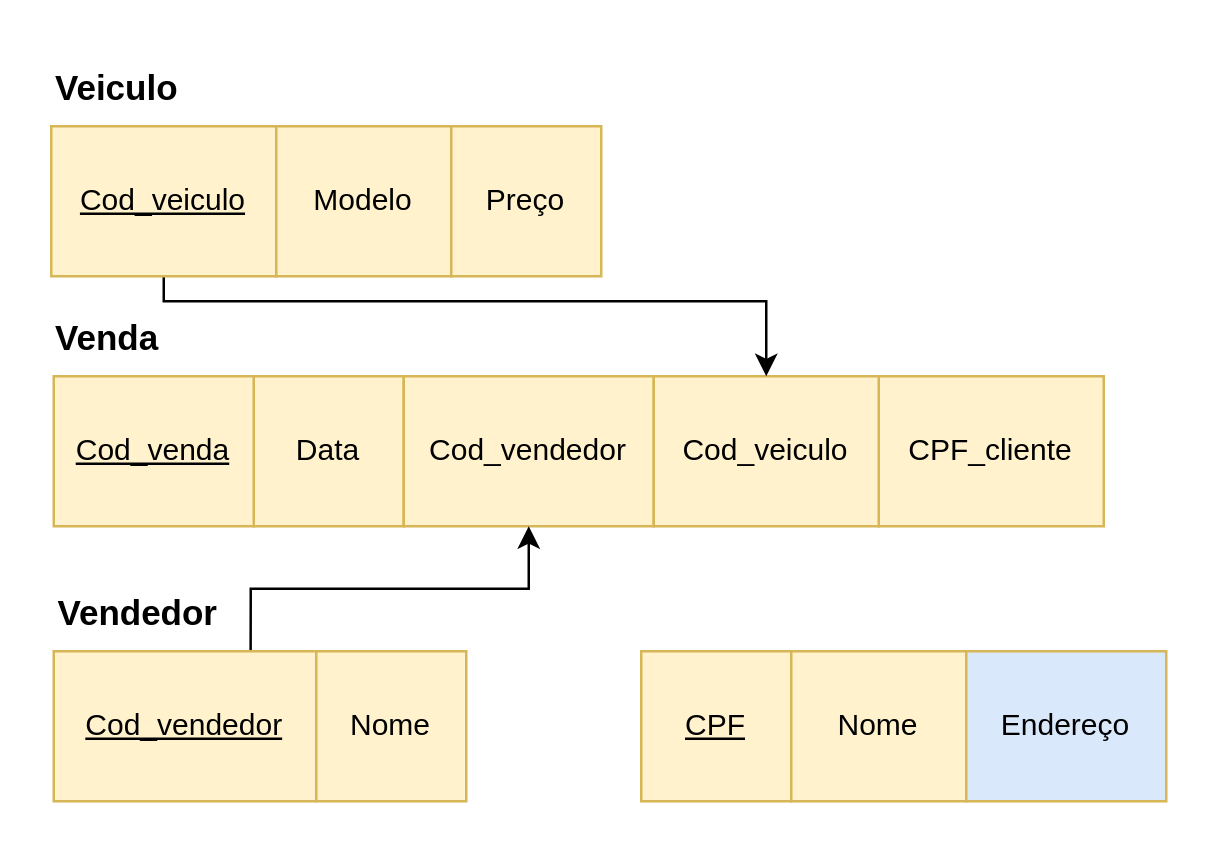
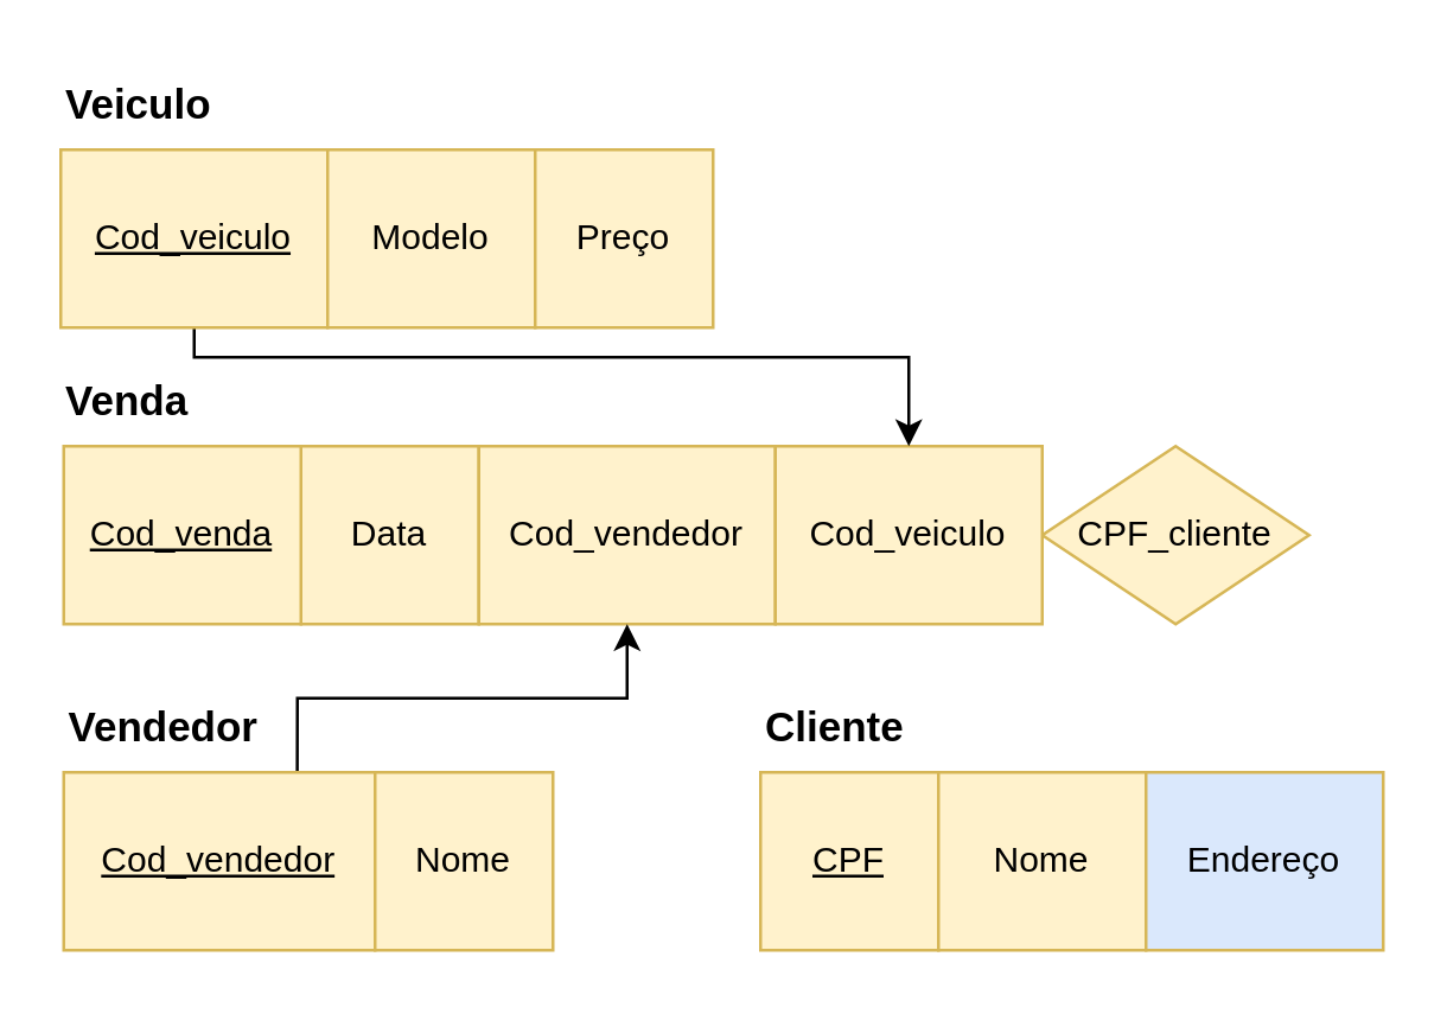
- <mxCell id="5" value="CPF_cliente" style="rounded=0;whiteSpace=wrap;html=1;fillColor=#fff2cc;strokeColor=#d6b656;" vertex="1" parent="1"><mxGeometry x="351" y="150" width="90" height="60" as="geometry" /></mxCell>
+ <mxCell id="5" value="CPF_cliente" style="rhombus;whiteSpace=wrap;html=1;fillColor=#fff2cc;strokeColor=#d6b656;" vertex="1" parent="1"><mxGeometry x="351" y="150" width="90" height="60" as="geometry" /></mxCell>
+ <mxCell id="17" value="&lt;b&gt;&lt;font style=&quot;font-size: 14px;&quot;&gt;Cliente&lt;/font&gt;&lt;/b&gt;" style="text;html=1;strokeColor=none;fillColor=none;align=left;verticalAlign=middle;whiteSpace=wrap;rounded=0;" vertex="1" parent="1"><mxGeometry x="256" y="230" width="65" height="30" as="geometry" /></mxCell>
